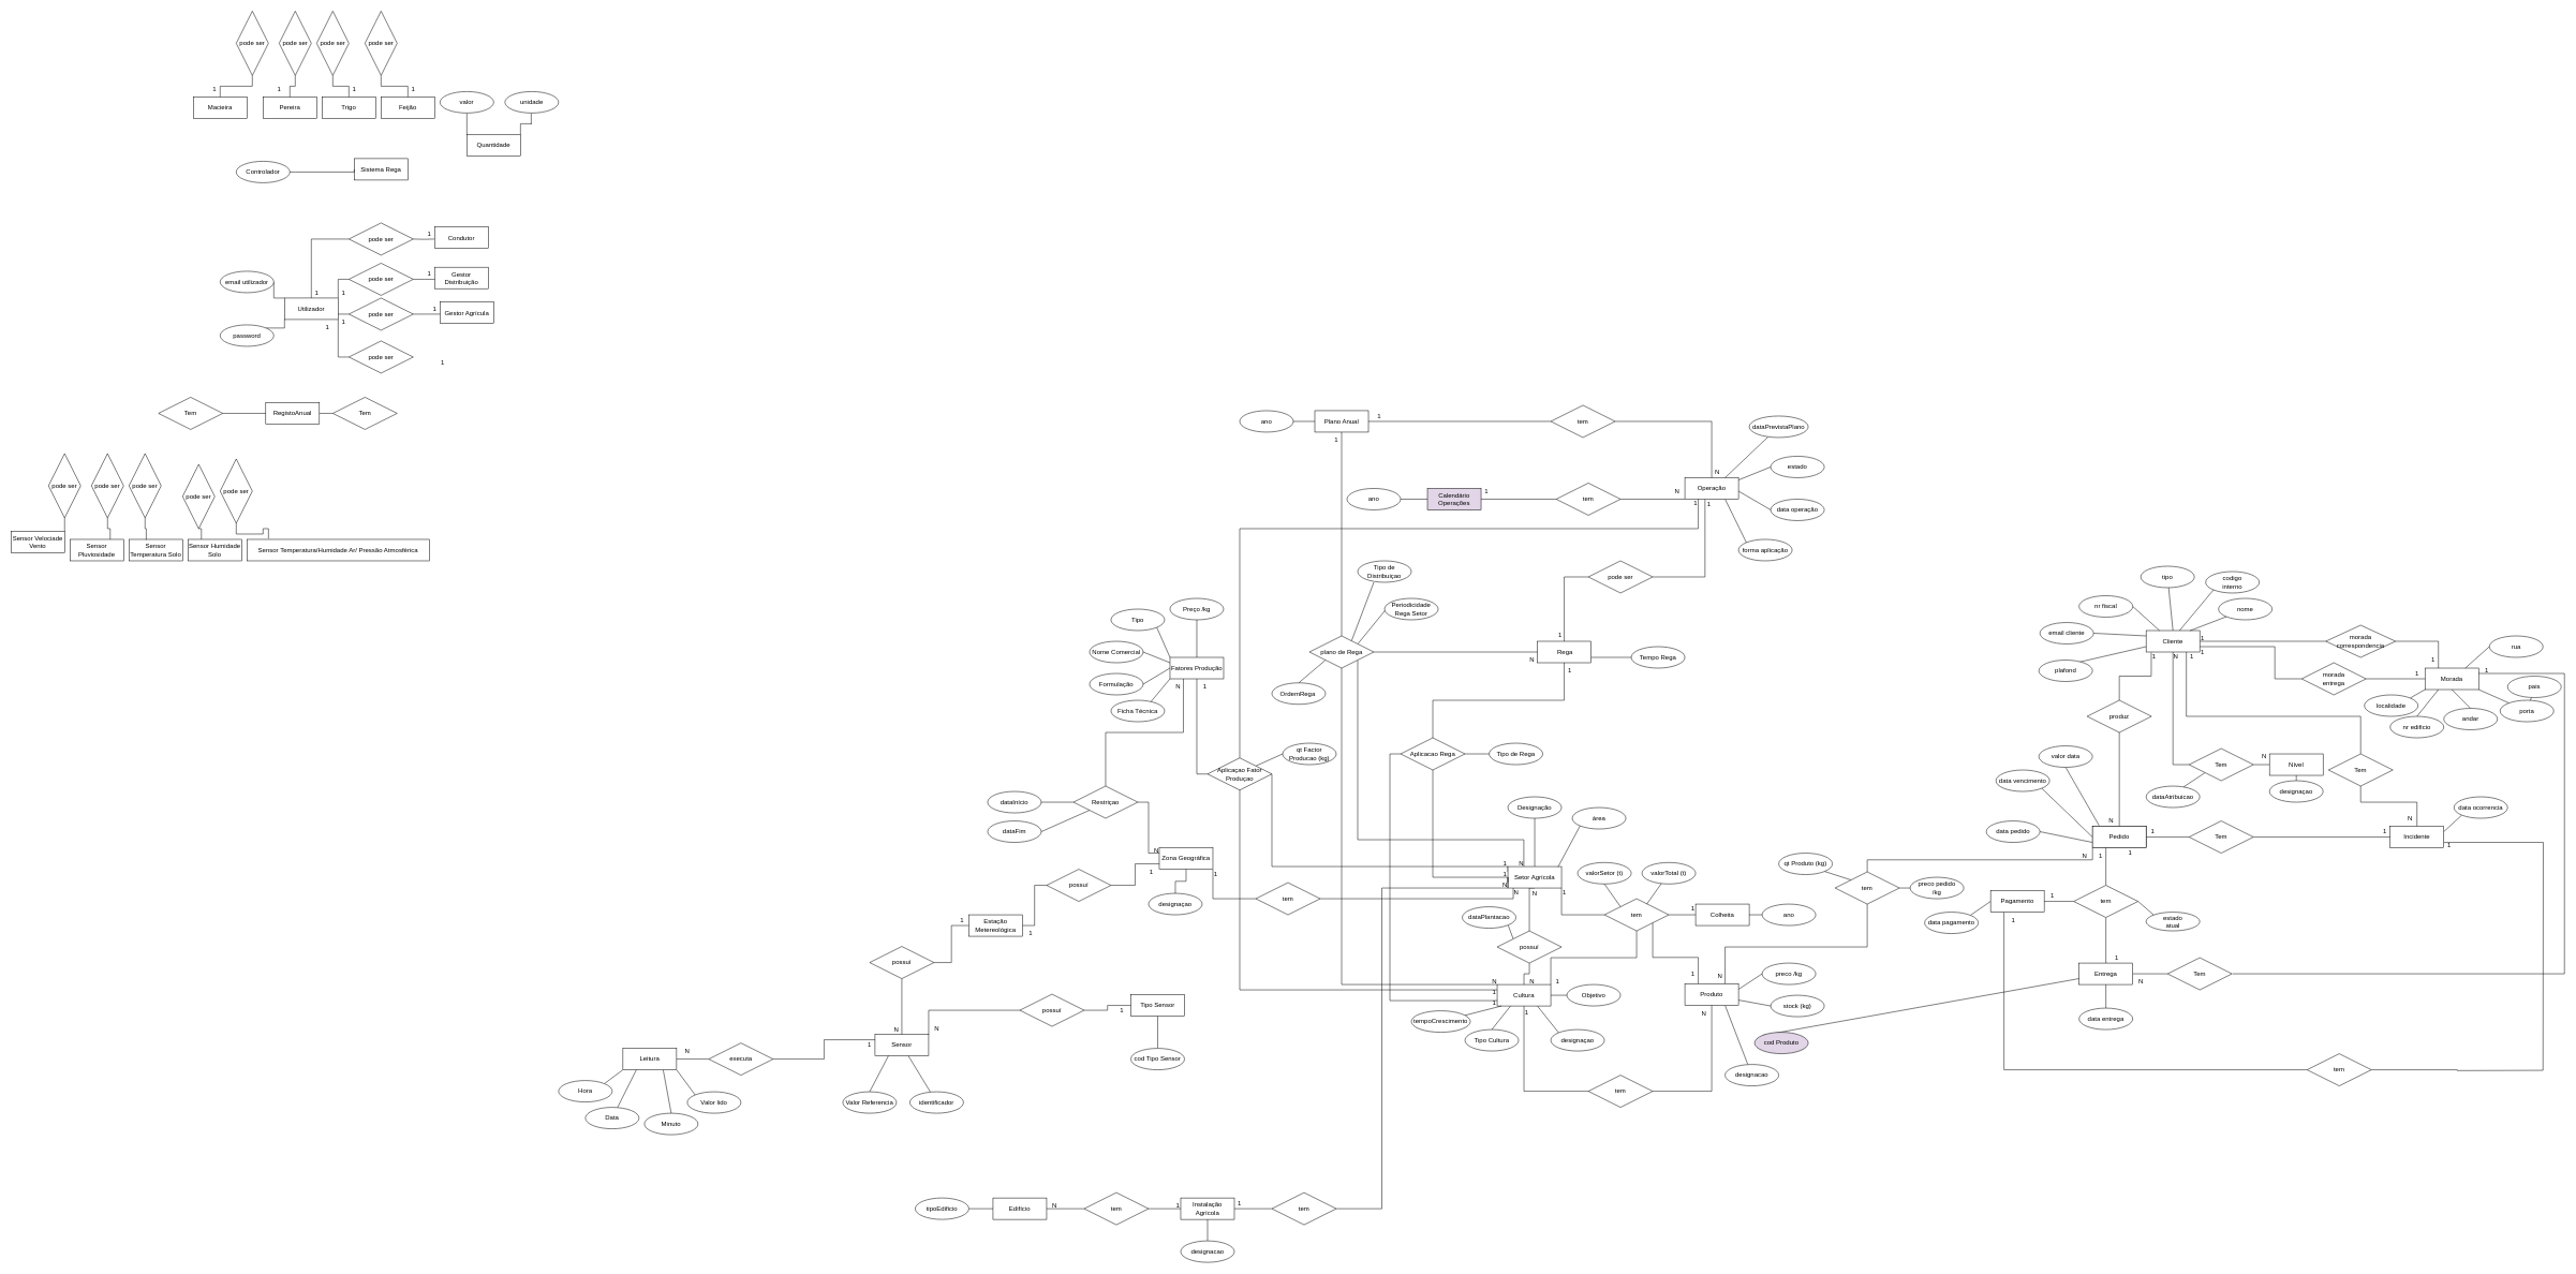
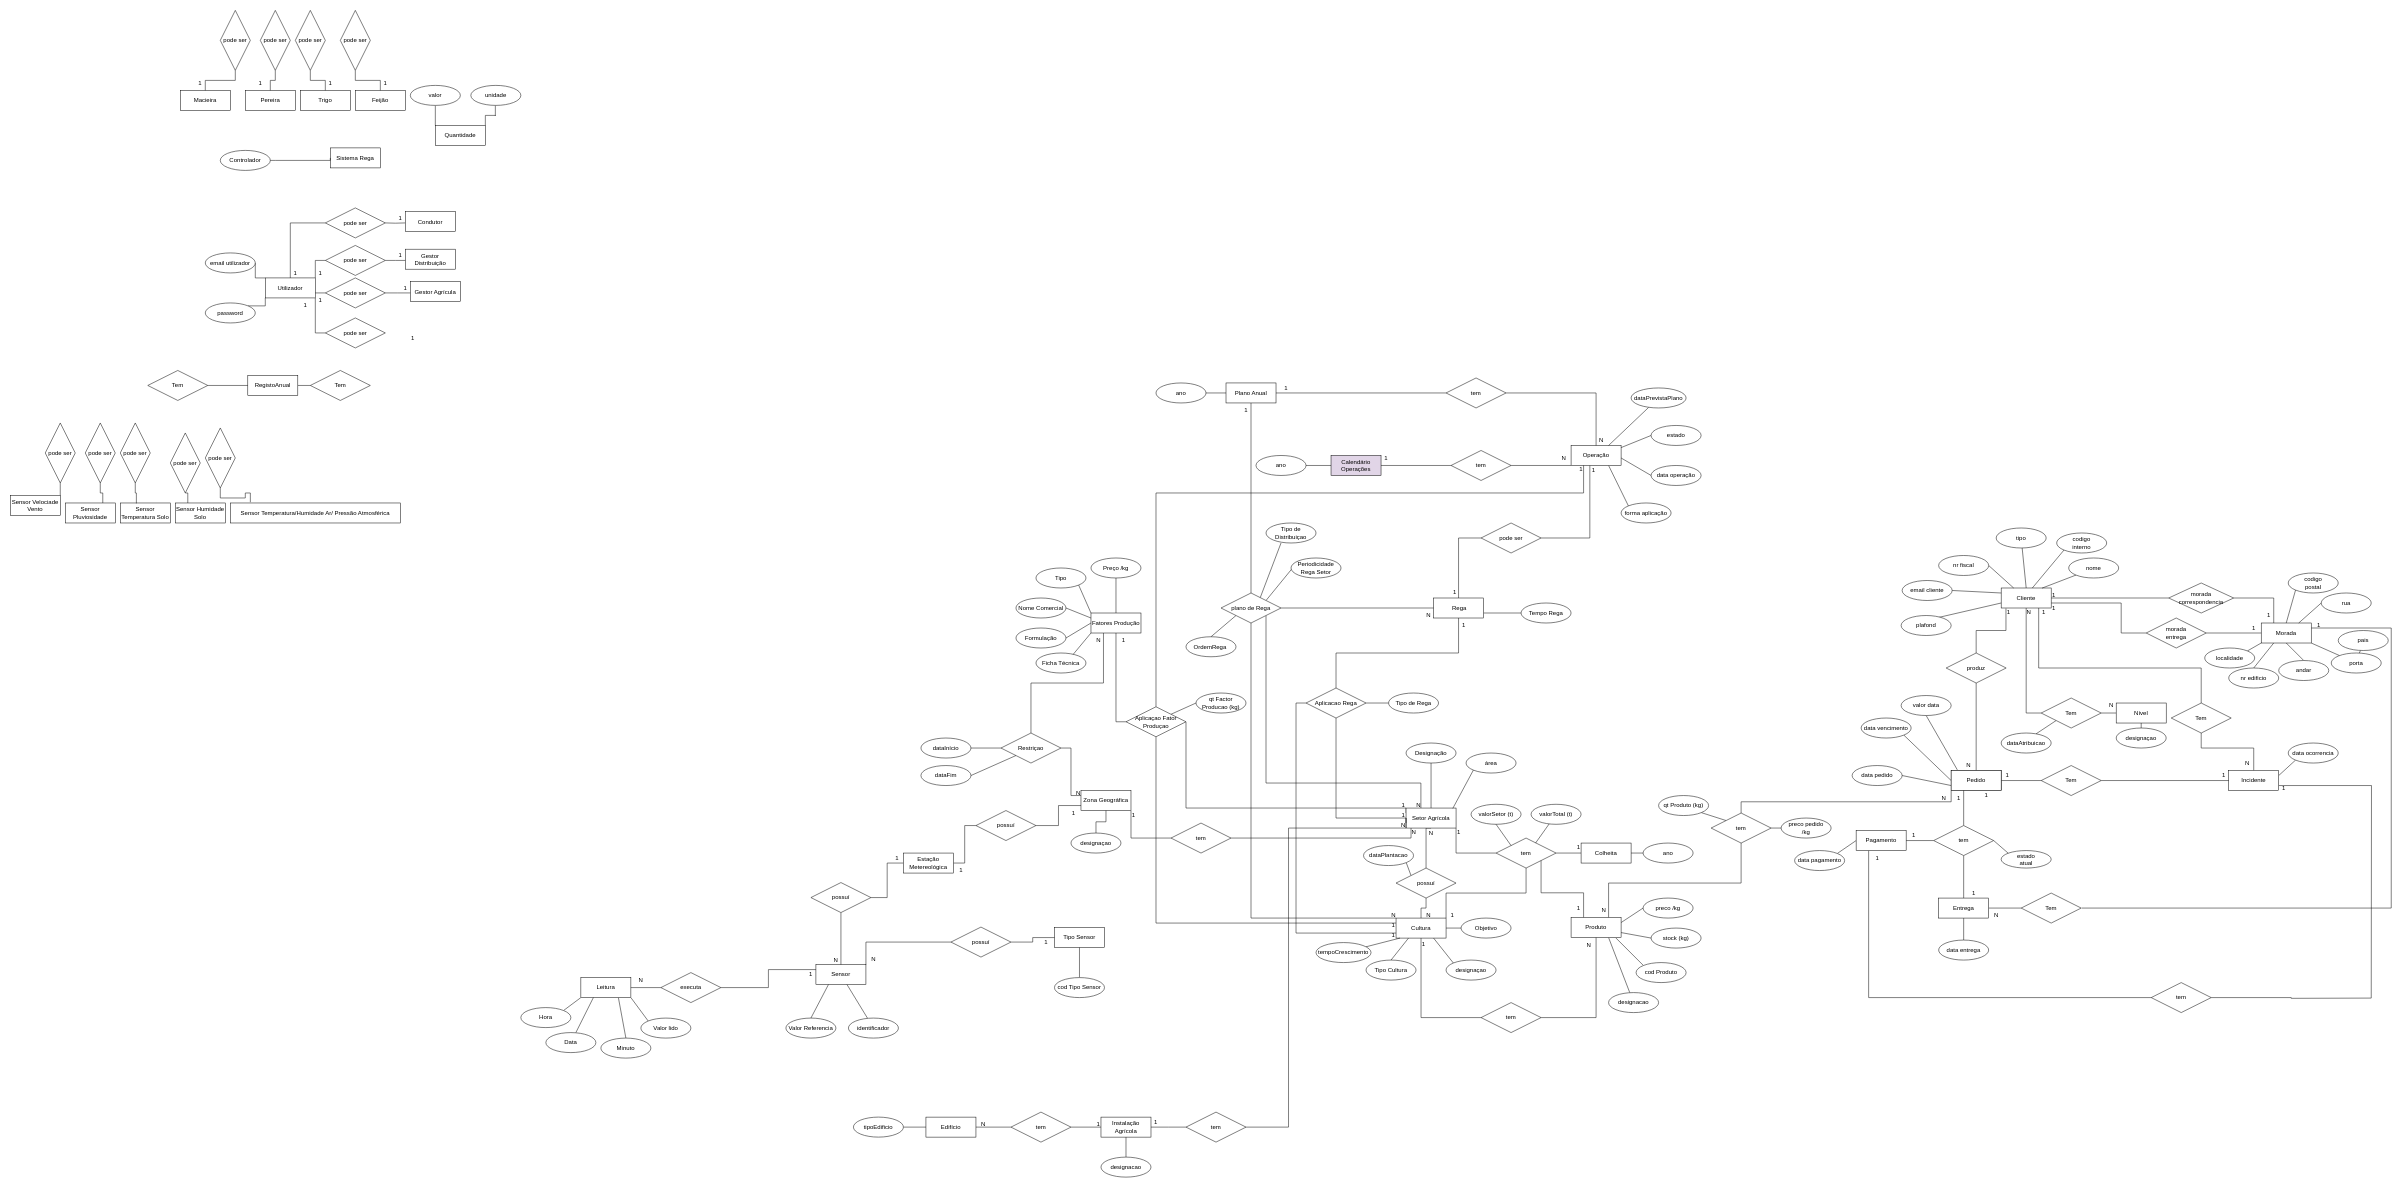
+ <mxCell id="184" value="codigo&lt;br&gt;postal" style="ellipse;whiteSpace=wrap;html=1;align=center;" parent="1" vertex="1"><mxGeometry x="4575" y="1145" width="100" height="40" as="geometry" /></mxCell>
+ <mxCell id="183" style="rounded=0;orthogonalLoop=1;jettySize=auto;html=1;exitX=0;exitY=1;exitDx=0;exitDy=0;entryX=0.5;entryY=0;entryDx=0;entryDy=0;endArrow=none;endFill=0;" parent="1" source="184" target="182" edge="1"><mxGeometry relative="1" as="geometry" /></mxCell>
- <mxCell id="331" style="rounded=0;orthogonalLoop=1;jettySize=auto;html=1;exitX=0;exitY=0;exitDx=0;exitDy=0;endArrow=none;endFill=0;" parent="1" source="332" target="245" edge="1"><mxGeometry relative="1" as="geometry" /></mxCell>
+ <mxCell id="331" style="rounded=0;orthogonalLoop=1;jettySize=auto;html=1;exitX=0;exitY=0;exitDx=0;exitDy=0;entryX=0.896;entryY=1.02;entryDx=0;entryDy=0;entryPerimeter=0;endArrow=none;endFill=0;" parent="1" source="332" target="324" edge="1"><mxGeometry relative="1" as="geometry" /></mxCell>
- <mxCell id="332" value="cod Produto" style="ellipse;whiteSpace=wrap;html=1;align=center;fillColor=#e1d5e7;" parent="1" vertex="1"><mxGeometry x="3271" y="1924" width="100" height="40" as="geometry" /></mxCell>
+ <mxCell id="332" value="cod Produto" style="ellipse;whiteSpace=wrap;html=1;align=center;" parent="1" vertex="1"><mxGeometry x="3271" y="1924" width="100" height="40" as="geometry" /></mxCell>
